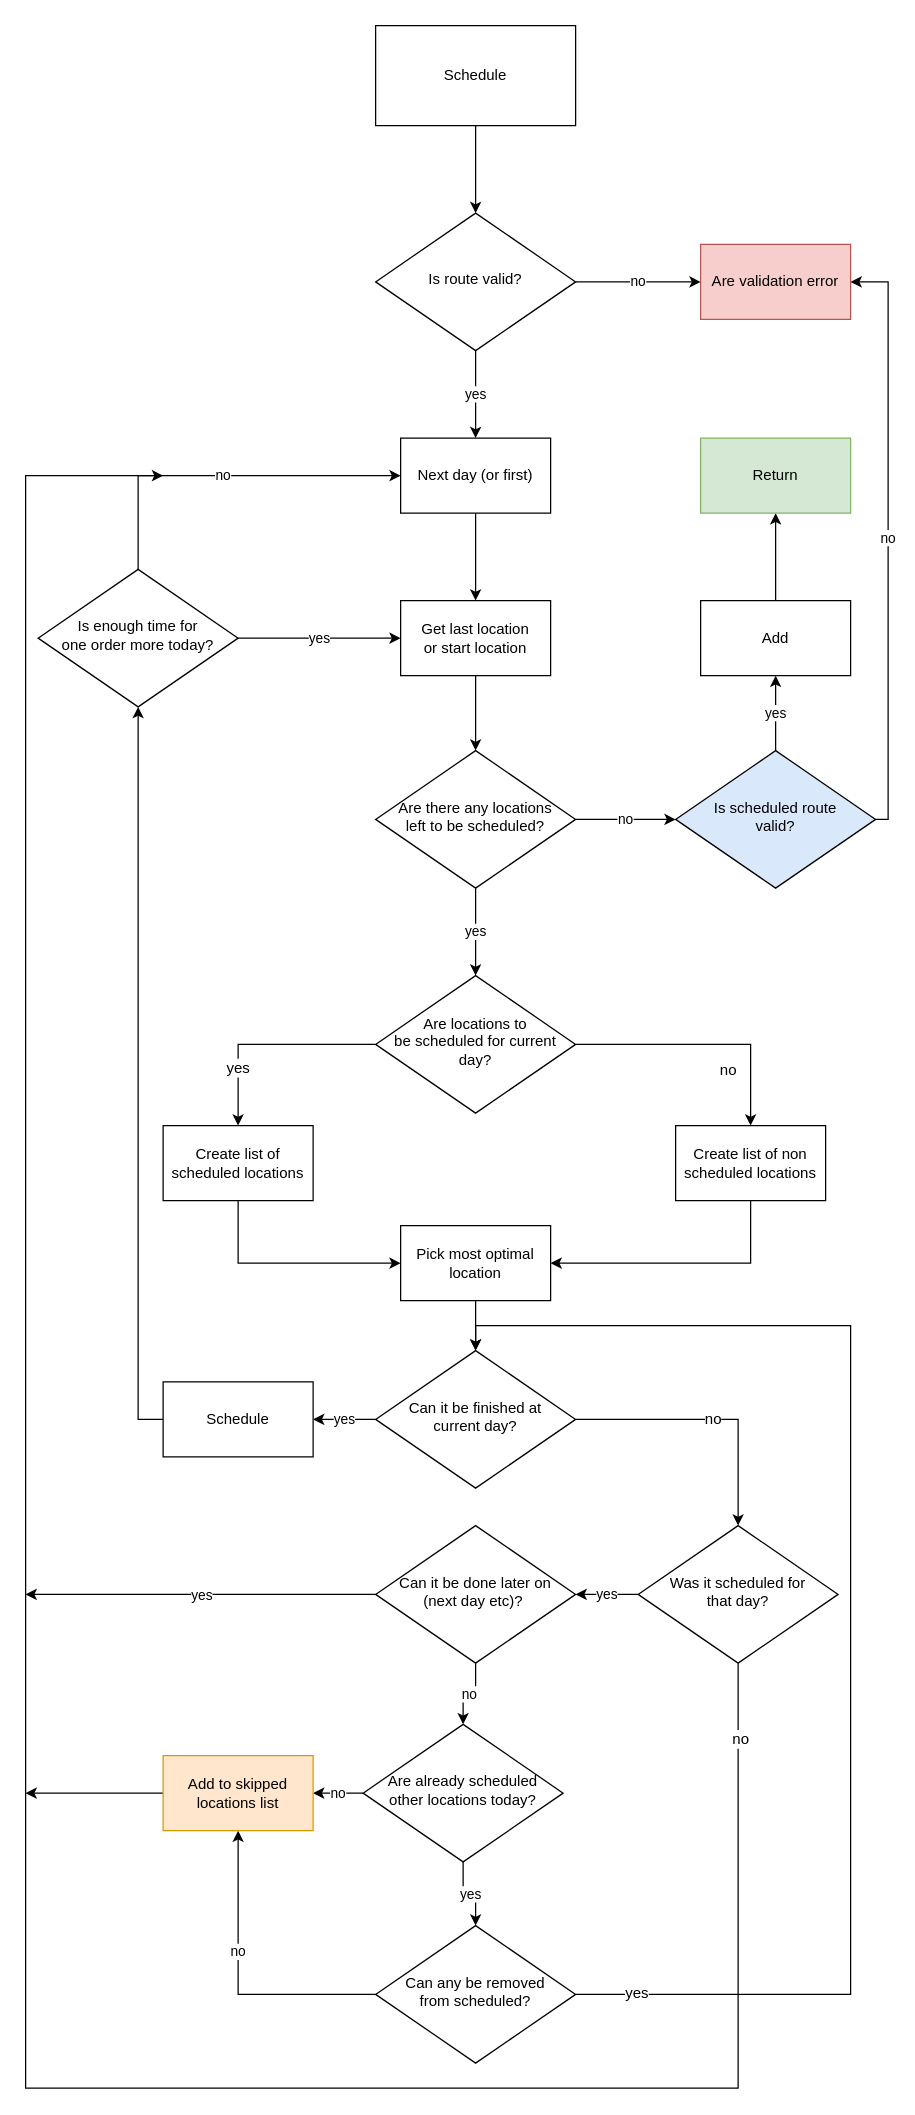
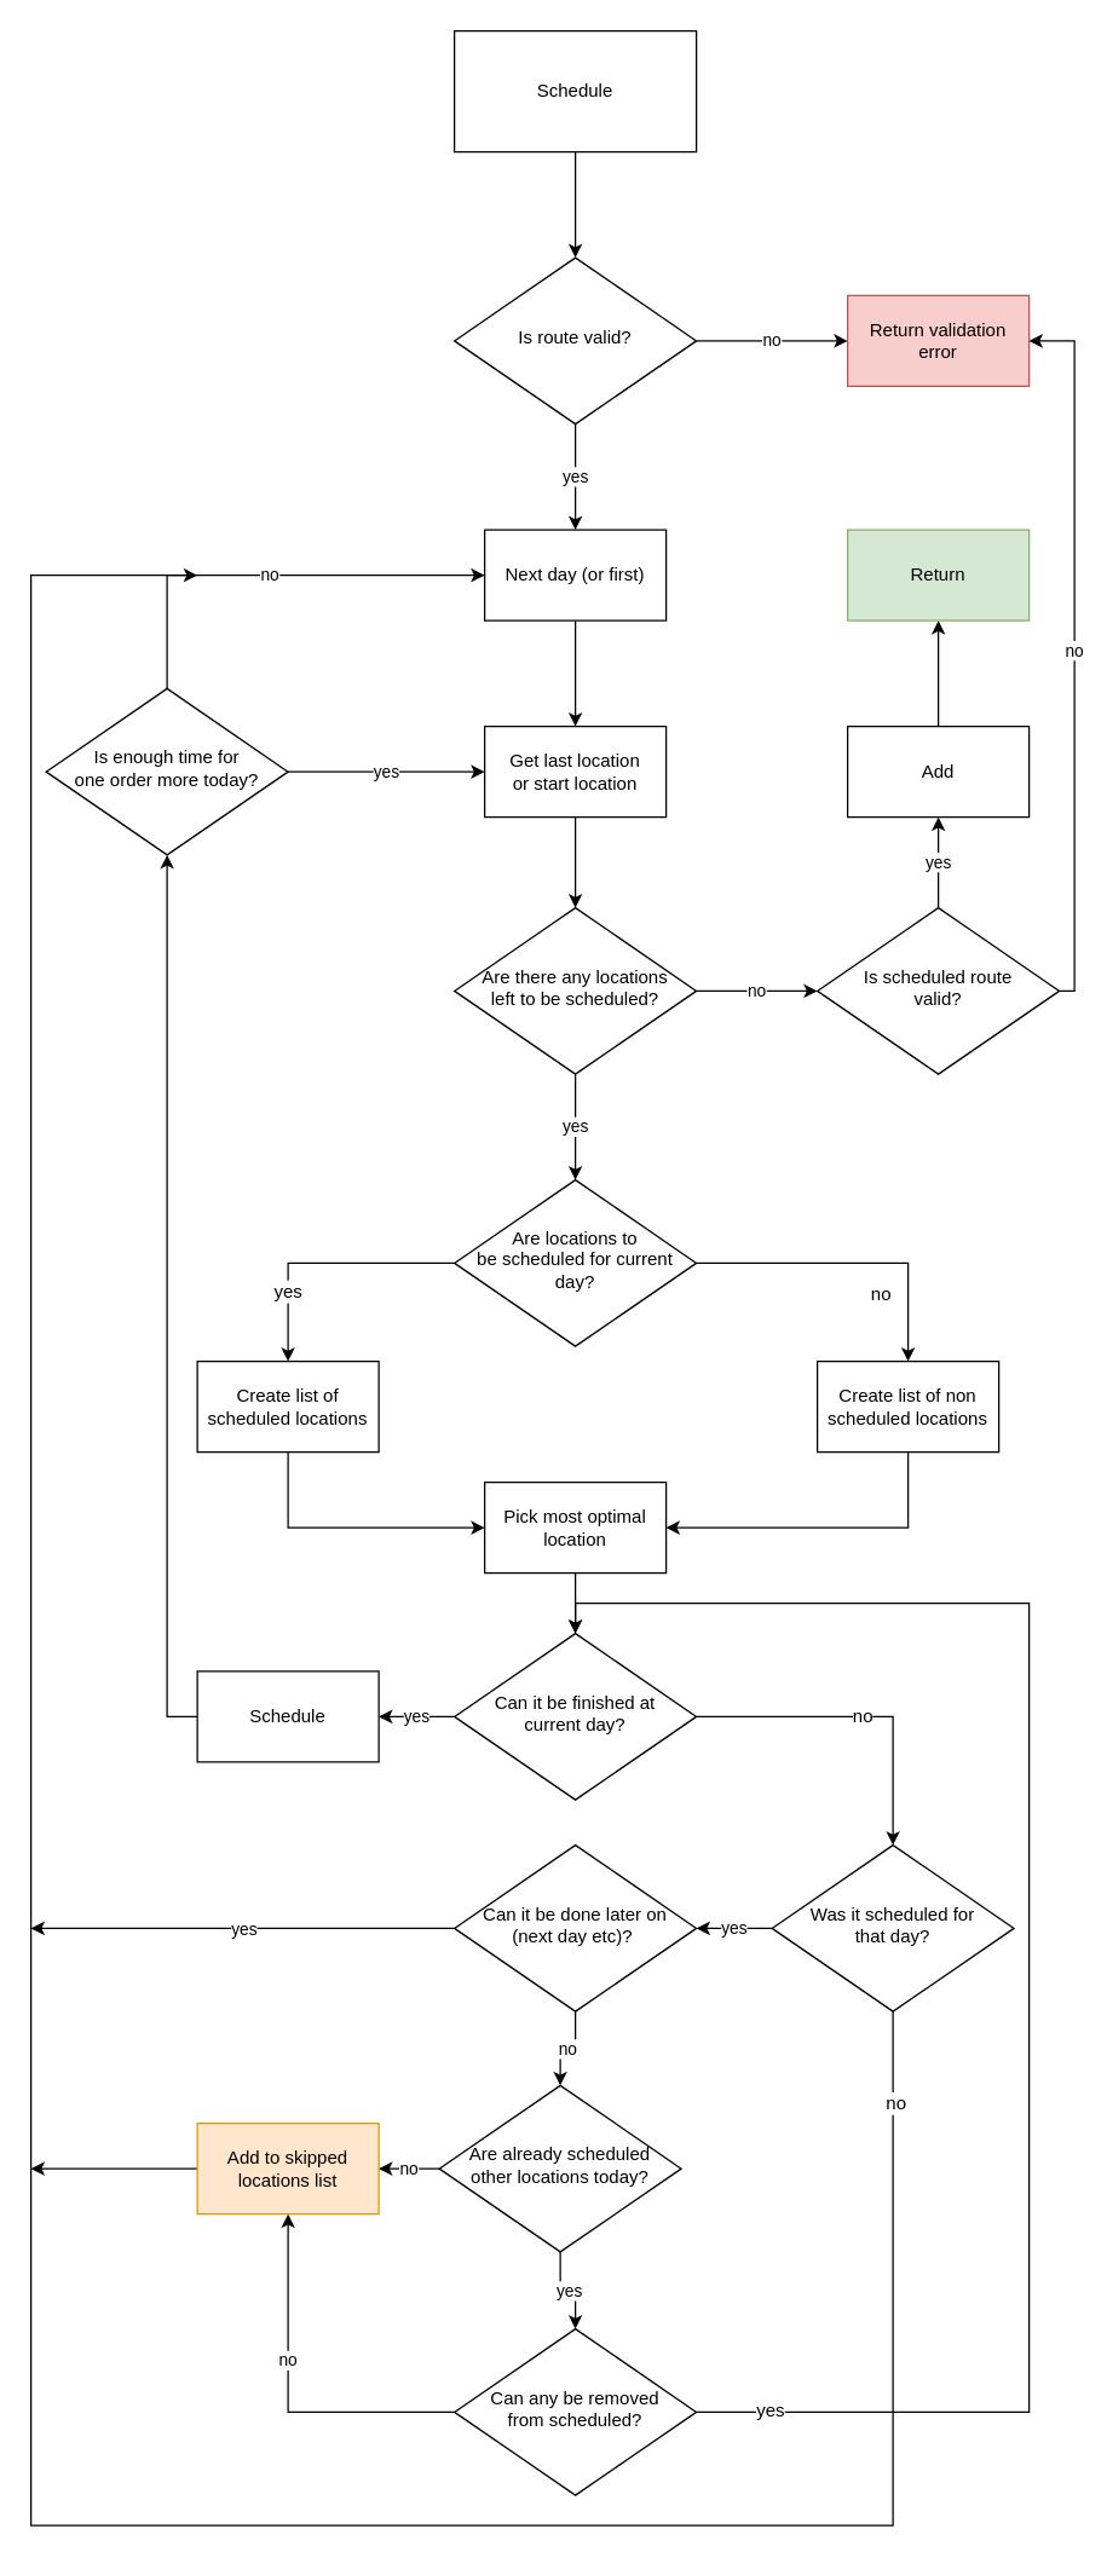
- <mxCell id="7" value="Are validation error" style="rounded=0;whiteSpace=wrap;html=1;fillColor=#f8cecc;strokeColor=#b85450;" vertex="1" parent="1"><mxGeometry x="560" y="195" width="120" height="60" as="geometry" /></mxCell>
+ <mxCell id="7" value="Return validation error" style="rounded=0;whiteSpace=wrap;html=1;fillColor=#f8cecc;strokeColor=#b85450;" vertex="1" parent="1"><mxGeometry x="560" y="195" width="120" height="60" as="geometry" /></mxCell>
- <mxCell id="17" value="Is scheduled route&lt;br&gt;valid?" style="rhombus;whiteSpace=wrap;html=1;shadow=0;fontFamily=Helvetica;fontSize=12;align=center;strokeWidth=1;spacing=6;spacingTop=-4;fillColor=#dae8fc;" vertex="1" parent="1"><mxGeometry x="540" y="600" width="160" height="110" as="geometry" /></mxCell>
+ <mxCell id="17" value="Is scheduled route&lt;br&gt;valid?" style="rhombus;whiteSpace=wrap;html=1;shadow=0;fontFamily=Helvetica;fontSize=12;align=center;strokeWidth=1;spacing=6;spacingTop=-4;" vertex="1" parent="1"><mxGeometry x="540" y="600" width="160" height="110" as="geometry" /></mxCell>
